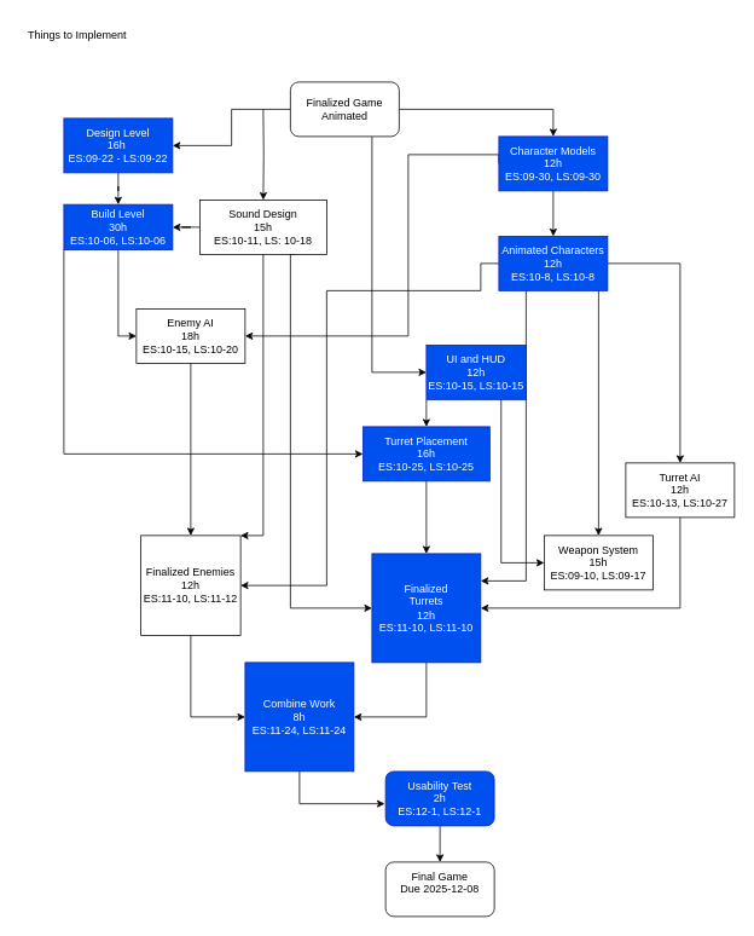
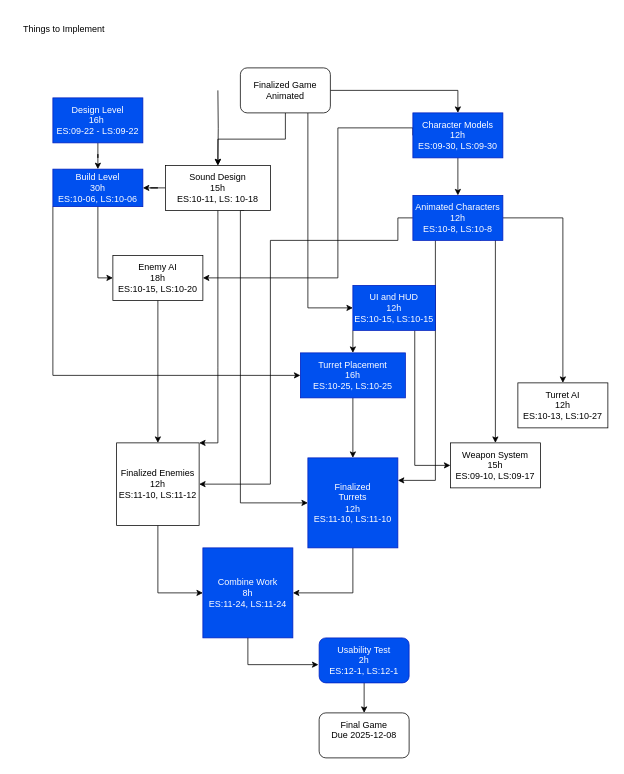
- <mxCell id="4" style="edgeStyle=orthogonalEdgeStyle;rounded=0;orthogonalLoop=1;jettySize=auto;html=1;" edge="1" parent="1" source="8" target="10"><mxGeometry relative="1" as="geometry" /></mxCell>
+ <mxCell id="4" style="edgeStyle=orthogonalEdgeStyle;rounded=0;orthogonalLoop=1;jettySize=auto;html=1;" edge="1" parent="1" source="8" target="25"><mxGeometry relative="1" as="geometry" /></mxCell>
- <mxCell id="36" style="edgeStyle=orthogonalEdgeStyle;rounded=0;orthogonalLoop=1;jettySize=auto;html=1;exitX=0.5;exitY=1;exitDx=0;exitDy=0;entryX=1;entryY=0.5;entryDx=0;entryDy=0;" edge="1" parent="1" source="37" target="39"><mxGeometry relative="1" as="geometry" /></mxCell>
